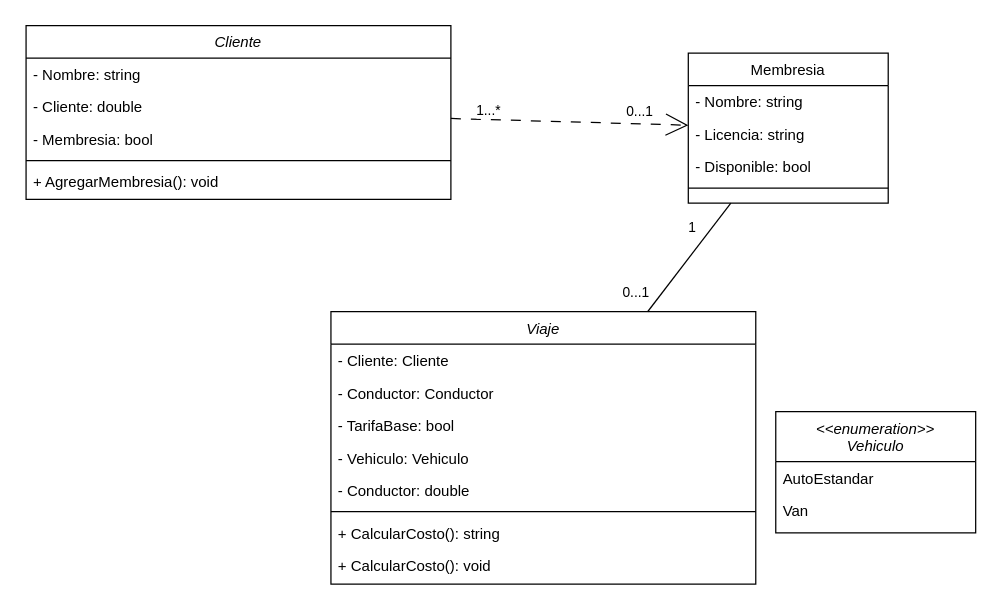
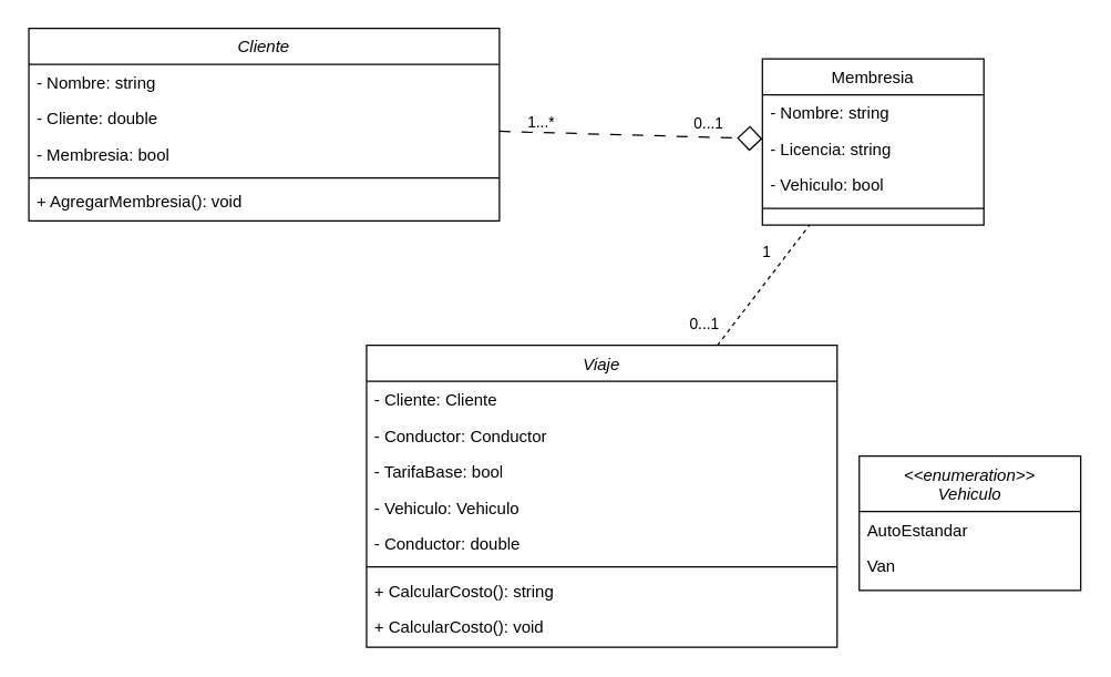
- <mxCell id="28" value="" style="endArrow=open;html=1;rounded=0;dashed=1;dashPattern=8 8;endFill=0;endSize=16;" edge="1" parent="1" source="2" target="8"><mxGeometry width="50" height="50" relative="1" as="geometry"><mxPoint x="450" y="119" as="sourcePoint" /><mxPoint x="500" y="69" as="targetPoint" /></mxGeometry></mxCell>
+ <mxCell id="28" value="" style="endArrow=diamond;html=1;rounded=0;dashed=1;dashPattern=8 8;endFill=0;endSize=16;" edge="1" parent="1" source="2" target="8"><mxGeometry width="50" height="50" relative="1" as="geometry"><mxPoint x="450" y="119" as="sourcePoint" /><mxPoint x="500" y="69" as="targetPoint" /></mxGeometry></mxCell>
- <mxCell id="11" value="- Disponible: bool" style="text;align=left;verticalAlign=top;spacingLeft=4;spacingRight=4;overflow=hidden;rotatable=0;points=[[0,0.5],[1,0.5]];portConstraint=eastwest;rounded=0;shadow=0;html=0;" vertex="1" parent="8"><mxGeometry y="78" width="160" height="26" as="geometry" /></mxCell>
+ <mxCell id="11" value="- Vehiculo: bool" style="text;align=left;verticalAlign=top;spacingLeft=4;spacingRight=4;overflow=hidden;rotatable=0;points=[[0,0.5],[1,0.5]];portConstraint=eastwest;rounded=0;shadow=0;html=0;" vertex="1" parent="8"><mxGeometry y="78" width="160" height="26" as="geometry" /></mxCell>
- <mxCell id="25" value="" style="endArrow=none;html=1;rounded=0;" edge="1" parent="1" source="16" target="8"><mxGeometry width="50" height="50" relative="1" as="geometry"><mxPoint x="490" y="209" as="sourcePoint" /><mxPoint x="540" y="159" as="targetPoint" /></mxGeometry></mxCell>
+ <mxCell id="25" value="" style="endArrow=none;html=1;rounded=0;dashed=1;" edge="1" parent="1" source="16" target="8"><mxGeometry width="50" height="50" relative="1" as="geometry"><mxPoint x="490" y="209" as="sourcePoint" /><mxPoint x="540" y="159" as="targetPoint" /></mxGeometry></mxCell>
